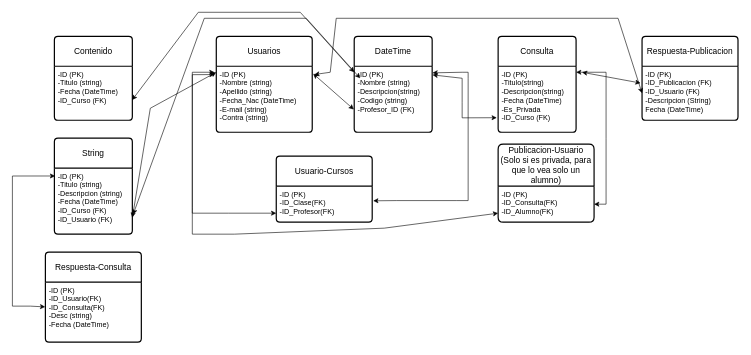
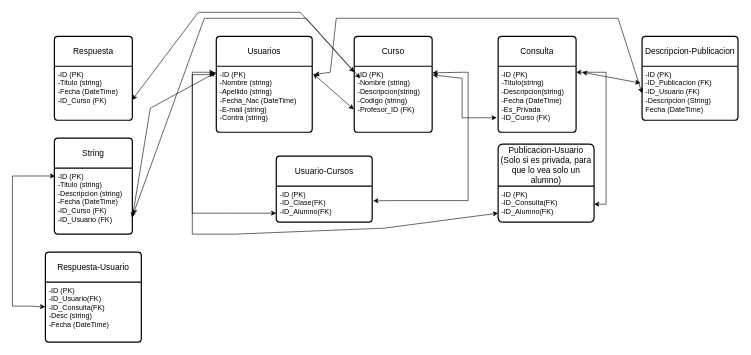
- <mxCell id="22" value="Contenido" style="swimlane;childLayout=stackLayout;horizontal=1;startSize=50;horizontalStack=0;rounded=1;fontSize=14;fontStyle=0;strokeWidth=2;resizeParent=0;resizeLast=1;shadow=0;dashed=0;align=center;arcSize=4;whiteSpace=wrap;html=1;" vertex="1" parent="1"><mxGeometry x="90" y="60" width="130" height="140" as="geometry" /></mxCell>
+ <mxCell id="22" value="Respuesta" style="swimlane;childLayout=stackLayout;horizontal=1;startSize=50;horizontalStack=0;rounded=1;fontSize=14;fontStyle=0;strokeWidth=2;resizeParent=0;resizeLast=1;shadow=0;dashed=0;align=center;arcSize=4;whiteSpace=wrap;html=1;" vertex="1" parent="1"><mxGeometry x="90" y="60" width="130" height="140" as="geometry" /></mxCell>
- <mxCell id="6" value="DateTime" style="swimlane;childLayout=stackLayout;horizontal=1;startSize=50;horizontalStack=0;rounded=1;fontSize=14;fontStyle=0;strokeWidth=2;resizeParent=0;resizeLast=1;shadow=0;dashed=0;align=center;arcSize=4;whiteSpace=wrap;html=1;" vertex="1" parent="1"><mxGeometry x="590" y="60" width="130" height="160" as="geometry" /></mxCell>
+ <mxCell id="6" value="Curso" style="swimlane;childLayout=stackLayout;horizontal=1;startSize=50;horizontalStack=0;rounded=1;fontSize=14;fontStyle=0;strokeWidth=2;resizeParent=0;resizeLast=1;shadow=0;dashed=0;align=center;arcSize=4;whiteSpace=wrap;html=1;" vertex="1" parent="1"><mxGeometry x="590" y="60" width="130" height="160" as="geometry" /></mxCell>
- <mxCell id="18" value="Respuesta-Publicacion" style="swimlane;childLayout=stackLayout;horizontal=1;startSize=50;horizontalStack=0;rounded=1;fontSize=14;fontStyle=0;strokeWidth=2;resizeParent=0;resizeLast=1;shadow=0;dashed=0;align=center;arcSize=4;whiteSpace=wrap;html=1;" vertex="1" parent="1"><mxGeometry x="1070" y="60" width="160" height="140" as="geometry" /></mxCell>
+ <mxCell id="18" value="Descripcion-Publicacion" style="swimlane;childLayout=stackLayout;horizontal=1;startSize=50;horizontalStack=0;rounded=1;fontSize=14;fontStyle=0;strokeWidth=2;resizeParent=0;resizeLast=1;shadow=0;dashed=0;align=center;arcSize=4;whiteSpace=wrap;html=1;" vertex="1" parent="1"><mxGeometry x="1070" y="60" width="160" height="140" as="geometry" /></mxCell>
- <mxCell id="5" value="-ID (PK)&lt;br&gt;-ID_Clase(FK)&lt;br&gt;-ID_Profesor(FK)" style="align=left;strokeColor=none;fillColor=none;spacingLeft=4;fontSize=12;verticalAlign=top;resizable=0;rotatable=0;part=1;html=1;" vertex="1" parent="4"><mxGeometry y="50" width="160" height="60" as="geometry" /></mxCell>
+ <mxCell id="5" value="-ID (PK)&lt;br&gt;-ID_Clase(FK)&lt;br&gt;-ID_Alumno(FK)" style="align=left;strokeColor=none;fillColor=none;spacingLeft=4;fontSize=12;verticalAlign=top;resizable=0;rotatable=0;part=1;html=1;" vertex="1" parent="4"><mxGeometry y="50" width="160" height="60" as="geometry" /></mxCell>
- <mxCell id="29" value="Respuesta-Consulta" style="swimlane;childLayout=stackLayout;horizontal=1;startSize=50;horizontalStack=0;rounded=1;fontSize=14;fontStyle=0;strokeWidth=2;resizeParent=0;resizeLast=1;shadow=0;dashed=0;align=center;arcSize=4;whiteSpace=wrap;html=1;" vertex="1" parent="1"><mxGeometry x="75" y="420" width="160" height="150" as="geometry" /></mxCell>
+ <mxCell id="29" value="Respuesta-Usuario" style="swimlane;childLayout=stackLayout;horizontal=1;startSize=50;horizontalStack=0;rounded=1;fontSize=14;fontStyle=0;strokeWidth=2;resizeParent=0;resizeLast=1;shadow=0;dashed=0;align=center;arcSize=4;whiteSpace=wrap;html=1;" vertex="1" parent="1"><mxGeometry x="75" y="420" width="160" height="150" as="geometry" /></mxCell>
